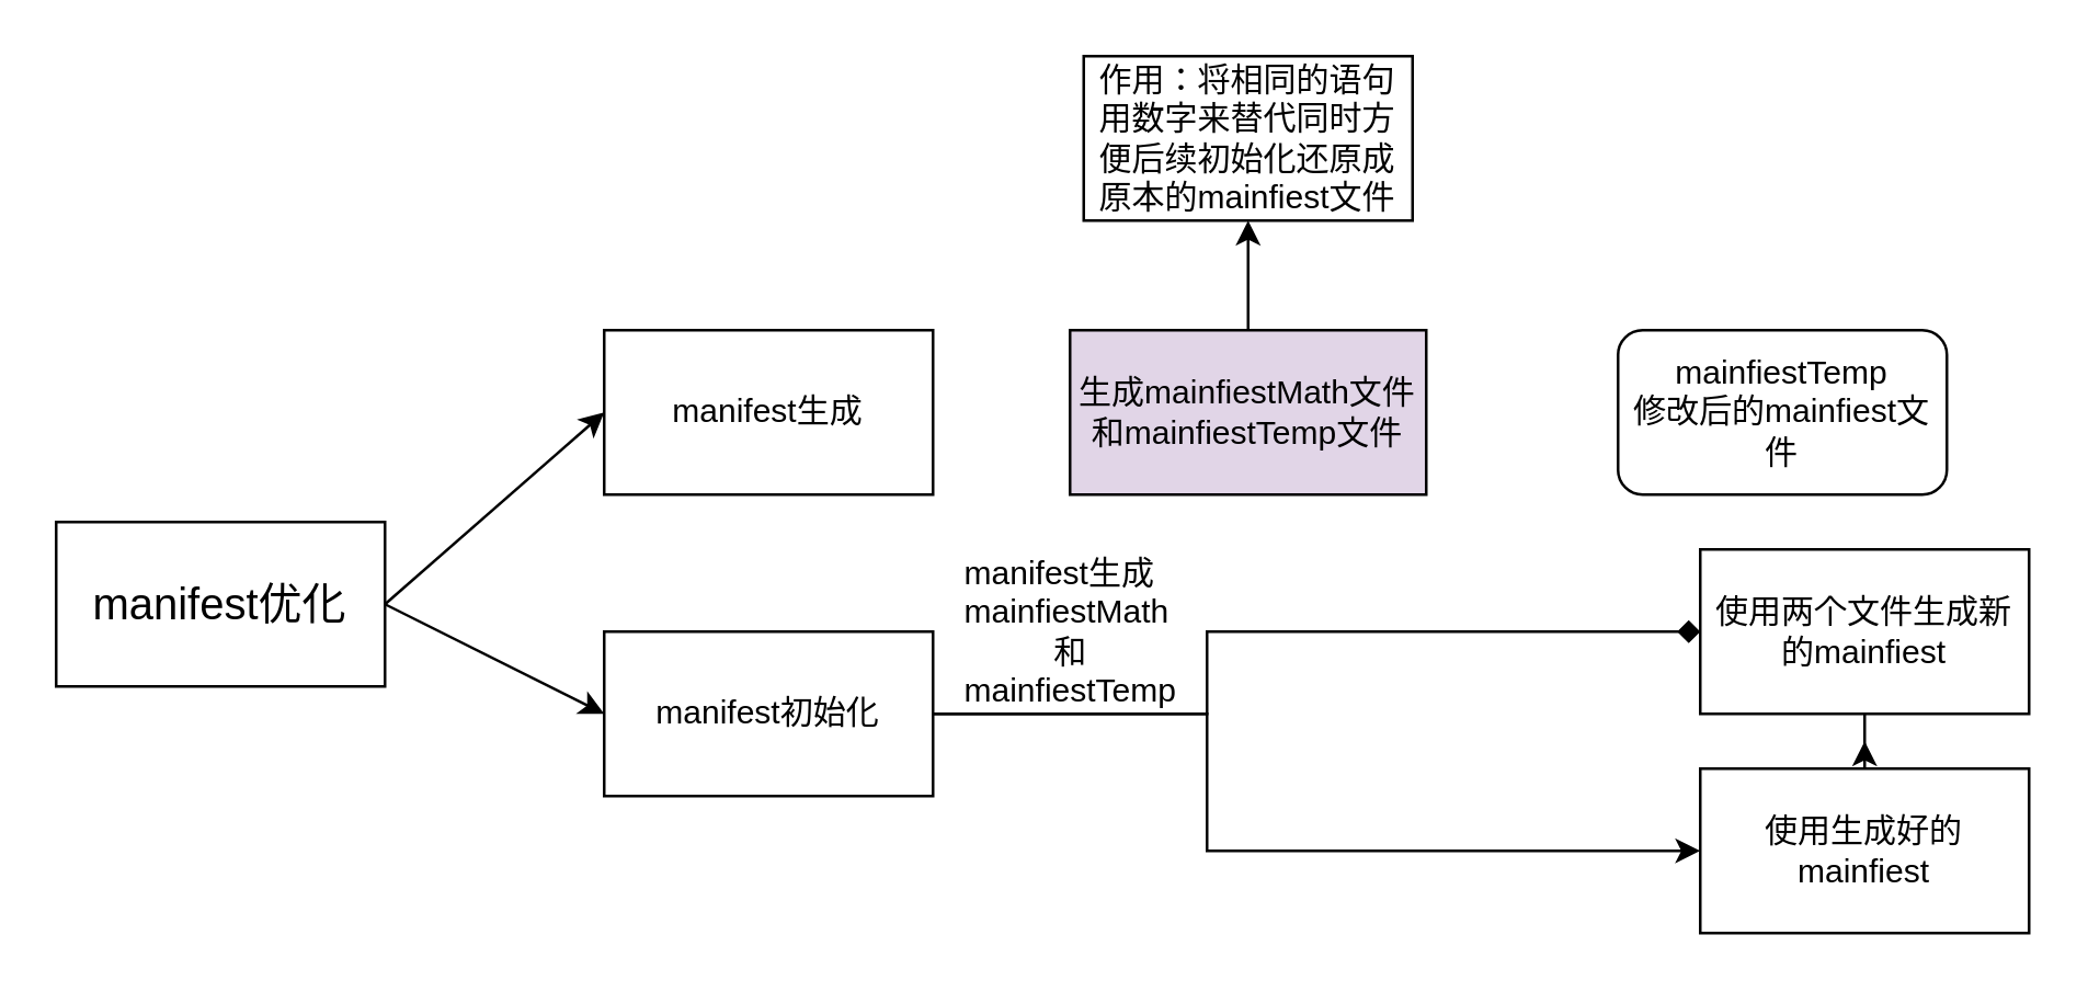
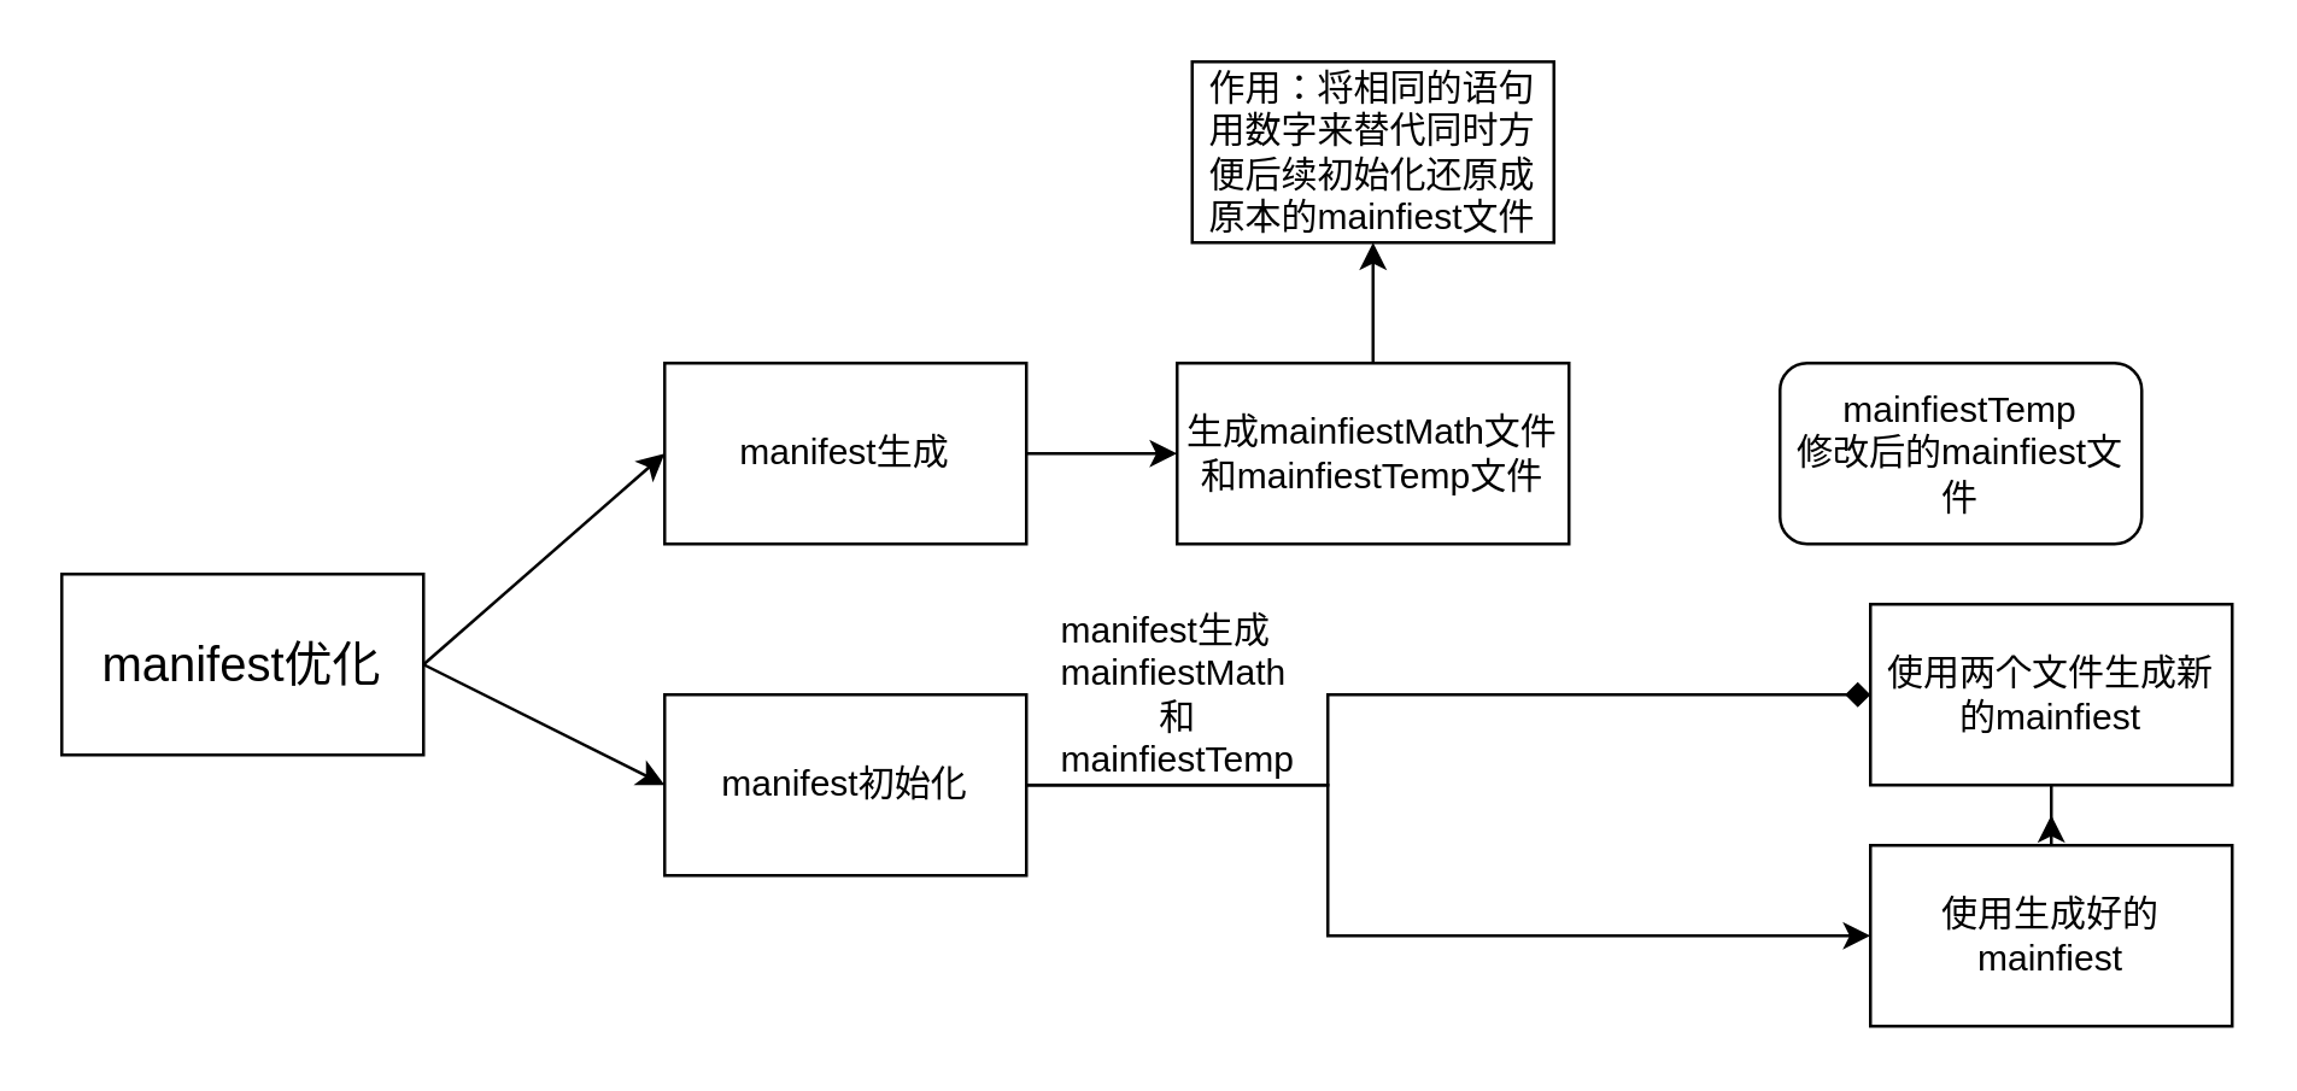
+ <mxCell id="10" value="" style="endArrow=classic;html=1;rounded=0;exitX=1;exitY=0.5;exitDx=0;exitDy=0;entryX=0;entryY=0.5;entryDx=0;entryDy=0;" edge="1" parent="1" source="4" target="9"><mxGeometry width="50" height="50" relative="1" as="geometry"><mxPoint x="410" y="150" as="sourcePoint" /><mxPoint x="460" y="100" as="targetPoint" /><Array as="points" /></mxGeometry></mxCell>
- <mxCell id="9" value="生成mainfiestMath文件和mainfiestTemp文件" style="rounded=0;whiteSpace=wrap;html=1;rotation=0;fillColor=#e1d5e7;" vertex="1" parent="1"><mxGeometry x="390" y="120" width="130" height="60" as="geometry" /></mxCell>
+ <mxCell id="9" value="生成mainfiestMath文件和mainfiestTemp文件" style="rounded=0;whiteSpace=wrap;html=1;rotation=0;" vertex="1" parent="1"><mxGeometry x="390" y="120" width="130" height="60" as="geometry" /></mxCell>
